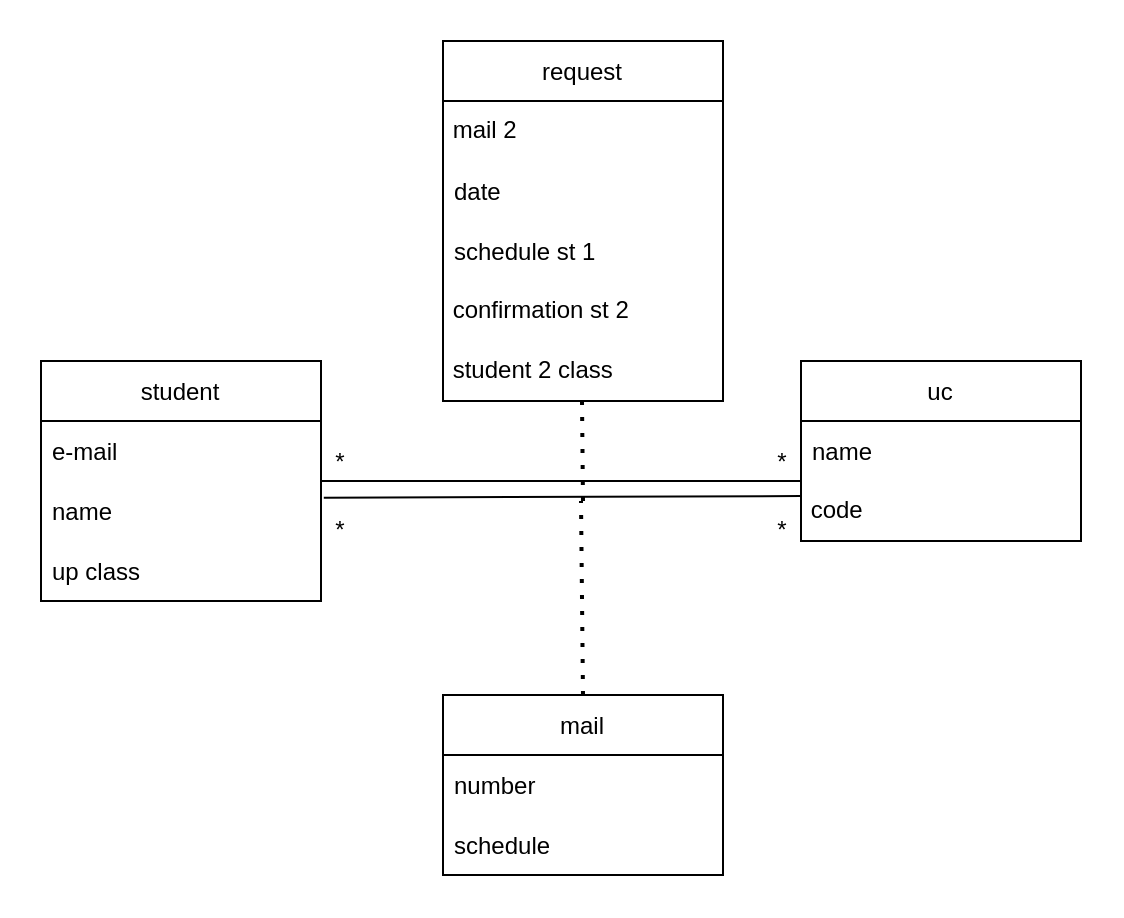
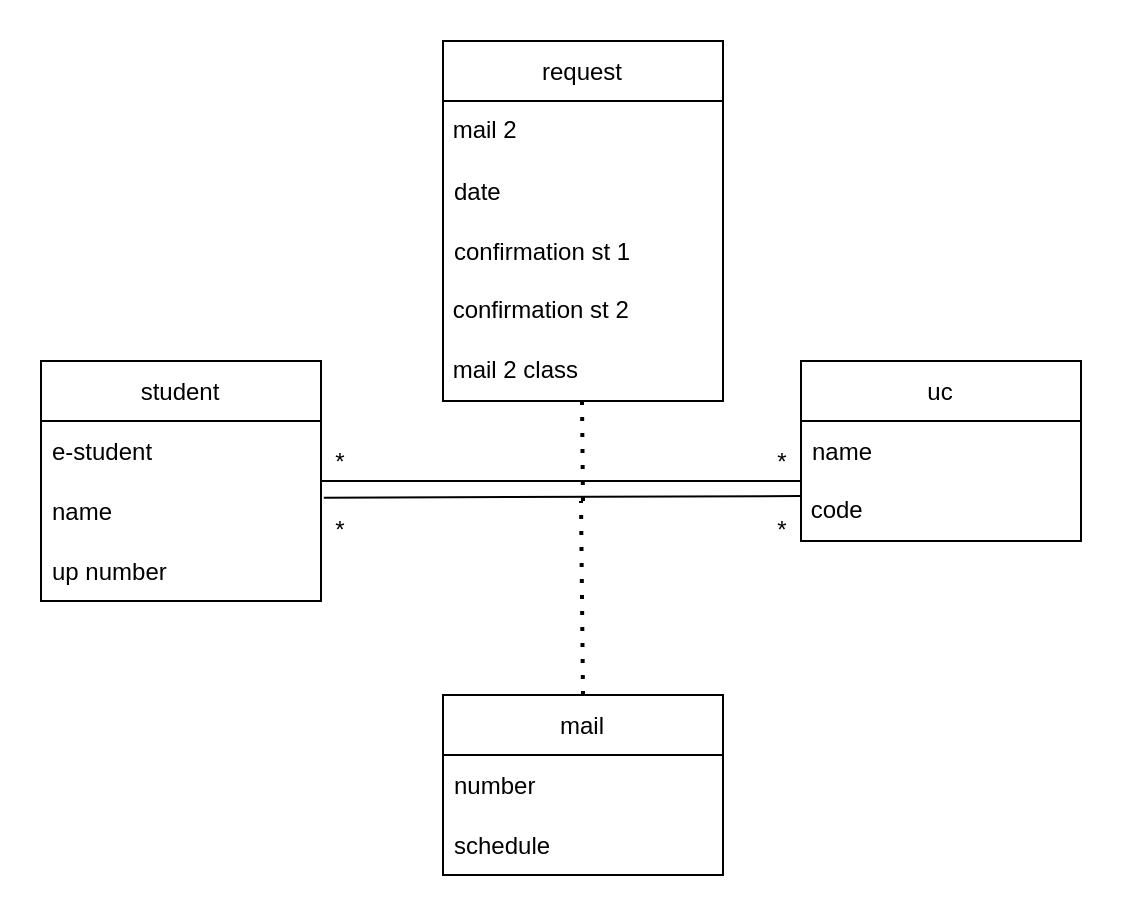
- <mxCell id="16" value="schedule st 1" style="text;strokeColor=none;fillColor=none;align=left;verticalAlign=middle;spacingLeft=4;spacingRight=4;overflow=hidden;points=[[0,0.5],[1,0.5]];portConstraint=eastwest;rotatable=0;" parent="13" vertex="1"><mxGeometry y="90" width="140" height="30" as="geometry" /></mxCell>
+ <mxCell id="16" value="confirmation st 1" style="text;strokeColor=none;fillColor=none;align=left;verticalAlign=middle;spacingLeft=4;spacingRight=4;overflow=hidden;points=[[0,0.5],[1,0.5]];portConstraint=eastwest;rotatable=0;" parent="13" vertex="1"><mxGeometry y="90" width="140" height="30" as="geometry" /></mxCell>
- <mxCell id="18" value="&amp;nbsp;student 2 class" style="text;html=1;strokeColor=none;fillColor=none;align=left;verticalAlign=middle;whiteSpace=wrap;rounded=0;" vertex="1" parent="13"><mxGeometry y="150" width="140" height="30" as="geometry" /></mxCell>
+ <mxCell id="18" value="&amp;nbsp;mail 2 class" style="text;html=1;strokeColor=none;fillColor=none;align=left;verticalAlign=middle;whiteSpace=wrap;rounded=0;" vertex="1" parent="13"><mxGeometry y="150" width="140" height="30" as="geometry" /></mxCell>
- <mxCell id="3" value="e-mail" style="text;strokeColor=none;fillColor=none;align=left;verticalAlign=middle;spacingLeft=4;spacingRight=4;overflow=hidden;points=[[0,0.5],[1,0.5]];portConstraint=eastwest;rotatable=0;" parent="2" vertex="1"><mxGeometry y="30" width="140" height="30" as="geometry" /></mxCell>
+ <mxCell id="3" value="e-student" style="text;strokeColor=none;fillColor=none;align=left;verticalAlign=middle;spacingLeft=4;spacingRight=4;overflow=hidden;points=[[0,0.5],[1,0.5]];portConstraint=eastwest;rotatable=0;" parent="2" vertex="1"><mxGeometry y="30" width="140" height="30" as="geometry" /></mxCell>
- <mxCell id="5" value="up class" style="text;strokeColor=none;fillColor=none;align=left;verticalAlign=middle;spacingLeft=4;spacingRight=4;overflow=hidden;points=[[0,0.5],[1,0.5]];portConstraint=eastwest;rotatable=0;" parent="2" vertex="1"><mxGeometry y="90" width="140" height="30" as="geometry" /></mxCell>
+ <mxCell id="5" value="up number" style="text;strokeColor=none;fillColor=none;align=left;verticalAlign=middle;spacingLeft=4;spacingRight=4;overflow=hidden;points=[[0,0.5],[1,0.5]];portConstraint=eastwest;rotatable=0;" parent="2" vertex="1"><mxGeometry y="90" width="140" height="30" as="geometry" /></mxCell>
